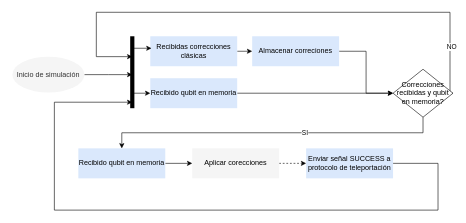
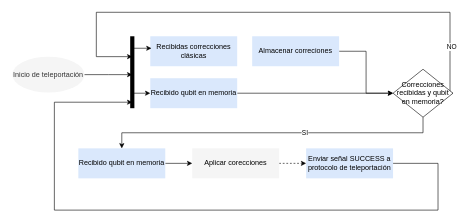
- <mxCell id="4" style="edgeStyle=orthogonalEdgeStyle;rounded=0;orthogonalLoop=1;jettySize=auto;html=1;exitX=1;exitY=0.5;exitDx=0;exitDy=0;entryX=0;entryY=0.5;entryDx=0;entryDy=0;" edge="1" parent="1" source="5" target="10"><mxGeometry relative="1" as="geometry" /></mxCell>
- <mxCell id="3" value="Inicio de simulación" style="ellipse;whiteSpace=wrap;html=1;fillColor=#f5f5f5;fontColor=#333333;strokeColor=none;" vertex="1" parent="1"><mxGeometry x="20" y="94" width="120" height="60" as="geometry" /></mxCell>
+ <mxCell id="3" value="Inicio de teleportación" style="ellipse;whiteSpace=wrap;html=1;fillColor=#f5f5f5;fontColor=#333333;strokeColor=none;" vertex="1" parent="1"><mxGeometry x="20" y="94" width="120" height="60" as="geometry" /></mxCell>
